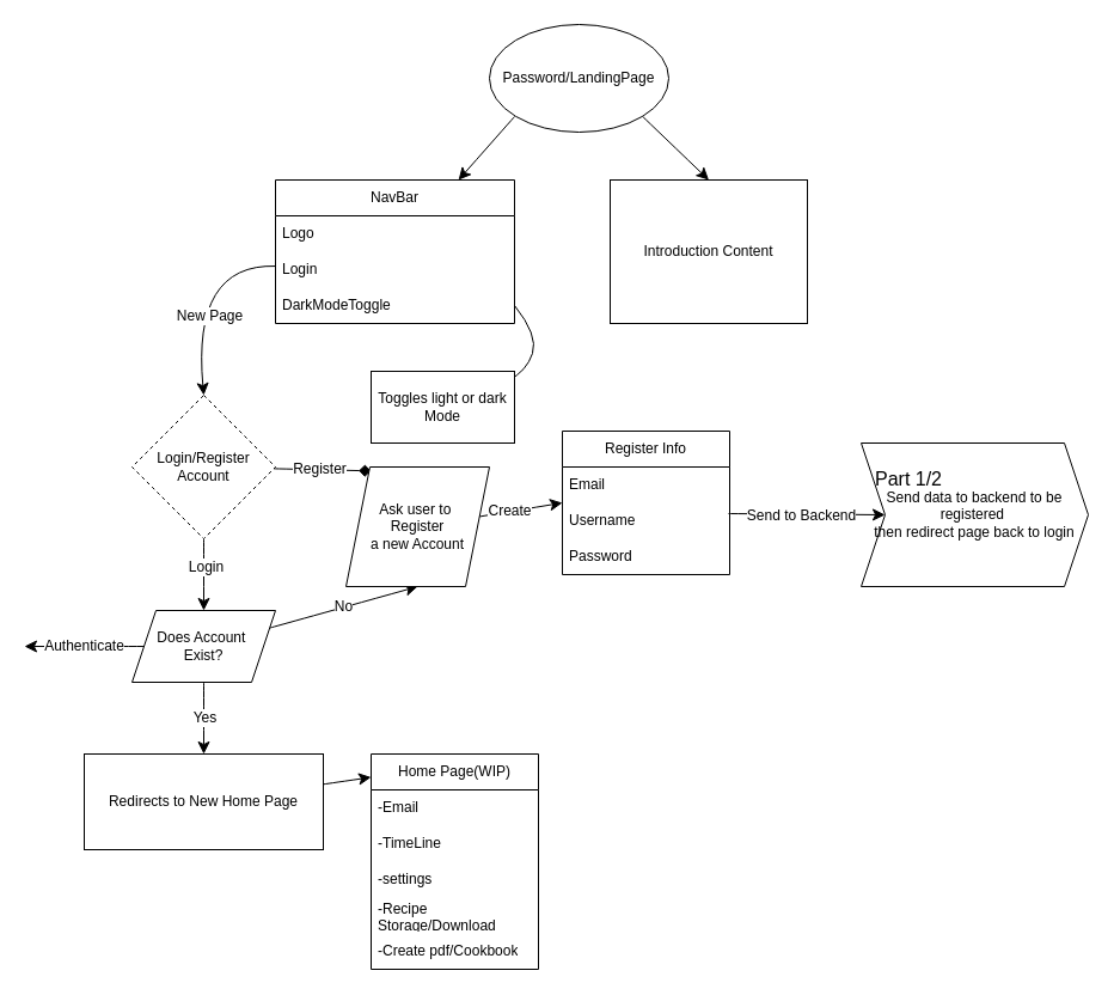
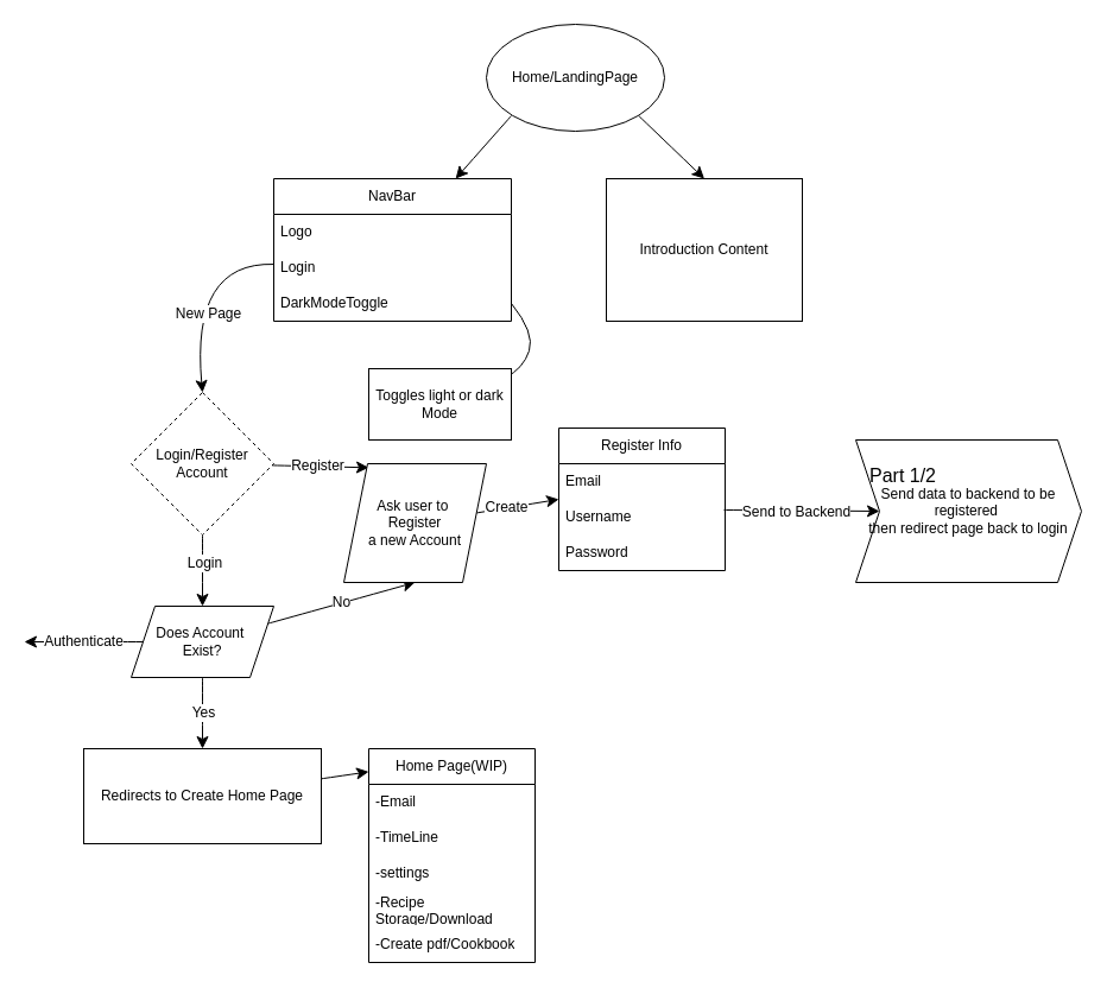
- <mxCell id="2" value="Password/LandingPage" style="ellipse;whiteSpace=wrap;html=1;align=center;newEdgeStyle={&quot;edgeStyle&quot;:&quot;entityRelationEdgeStyle&quot;,&quot;startArrow&quot;:&quot;none&quot;,&quot;endArrow&quot;:&quot;none&quot;,&quot;segment&quot;:10,&quot;curved&quot;:1,&quot;sourcePerimeterSpacing&quot;:0,&quot;targetPerimeterSpacing&quot;:0};treeFolding=1;treeMoving=1;" vertex="1" parent="1"><mxGeometry x="409" y="20" width="150" height="90" as="geometry" /></mxCell>
+ <mxCell id="2" value="Home/LandingPage" style="ellipse;whiteSpace=wrap;html=1;align=center;newEdgeStyle={&quot;edgeStyle&quot;:&quot;entityRelationEdgeStyle&quot;,&quot;startArrow&quot;:&quot;none&quot;,&quot;endArrow&quot;:&quot;none&quot;,&quot;segment&quot;:10,&quot;curved&quot;:1,&quot;sourcePerimeterSpacing&quot;:0,&quot;targetPerimeterSpacing&quot;:0};treeFolding=1;treeMoving=1;" vertex="1" parent="1"><mxGeometry x="409" y="20" width="150" height="90" as="geometry" /></mxCell>
- <mxCell id="14" style="edgeStyle=none;curved=1;rounded=0;orthogonalLoop=1;jettySize=auto;html=1;fontSize=12;startSize=8;endSize=8;entryX=0.175;entryY=0.033;entryDx=0;entryDy=0;entryPerimeter=0;endArrow=diamond;" edge="1" parent="1" source="16" target="26"><mxGeometry relative="1" as="geometry"><mxPoint x="270" y="390" as="targetPoint" /></mxGeometry></mxCell>
+ <mxCell id="14" style="edgeStyle=none;curved=1;rounded=0;orthogonalLoop=1;jettySize=auto;html=1;fontSize=12;startSize=8;endSize=8;entryX=0.175;entryY=0.033;entryDx=0;entryDy=0;entryPerimeter=0;" edge="1" parent="1" source="16" target="26"><mxGeometry relative="1" as="geometry"><mxPoint x="270" y="390" as="targetPoint" /></mxGeometry></mxCell>
- <mxCell id="35" value="Redirects to New Home Page" style="rounded=0;whiteSpace=wrap;html=1;" vertex="1" parent="1"><mxGeometry y="630" width="200" height="80" as="geometry" x="70" /></mxCell>
+ <mxCell id="35" value="Redirects to Create Home Page" style="rounded=0;whiteSpace=wrap;html=1;" vertex="1" parent="1"><mxGeometry y="630" width="200" height="80" as="geometry" x="70" /></mxCell>
